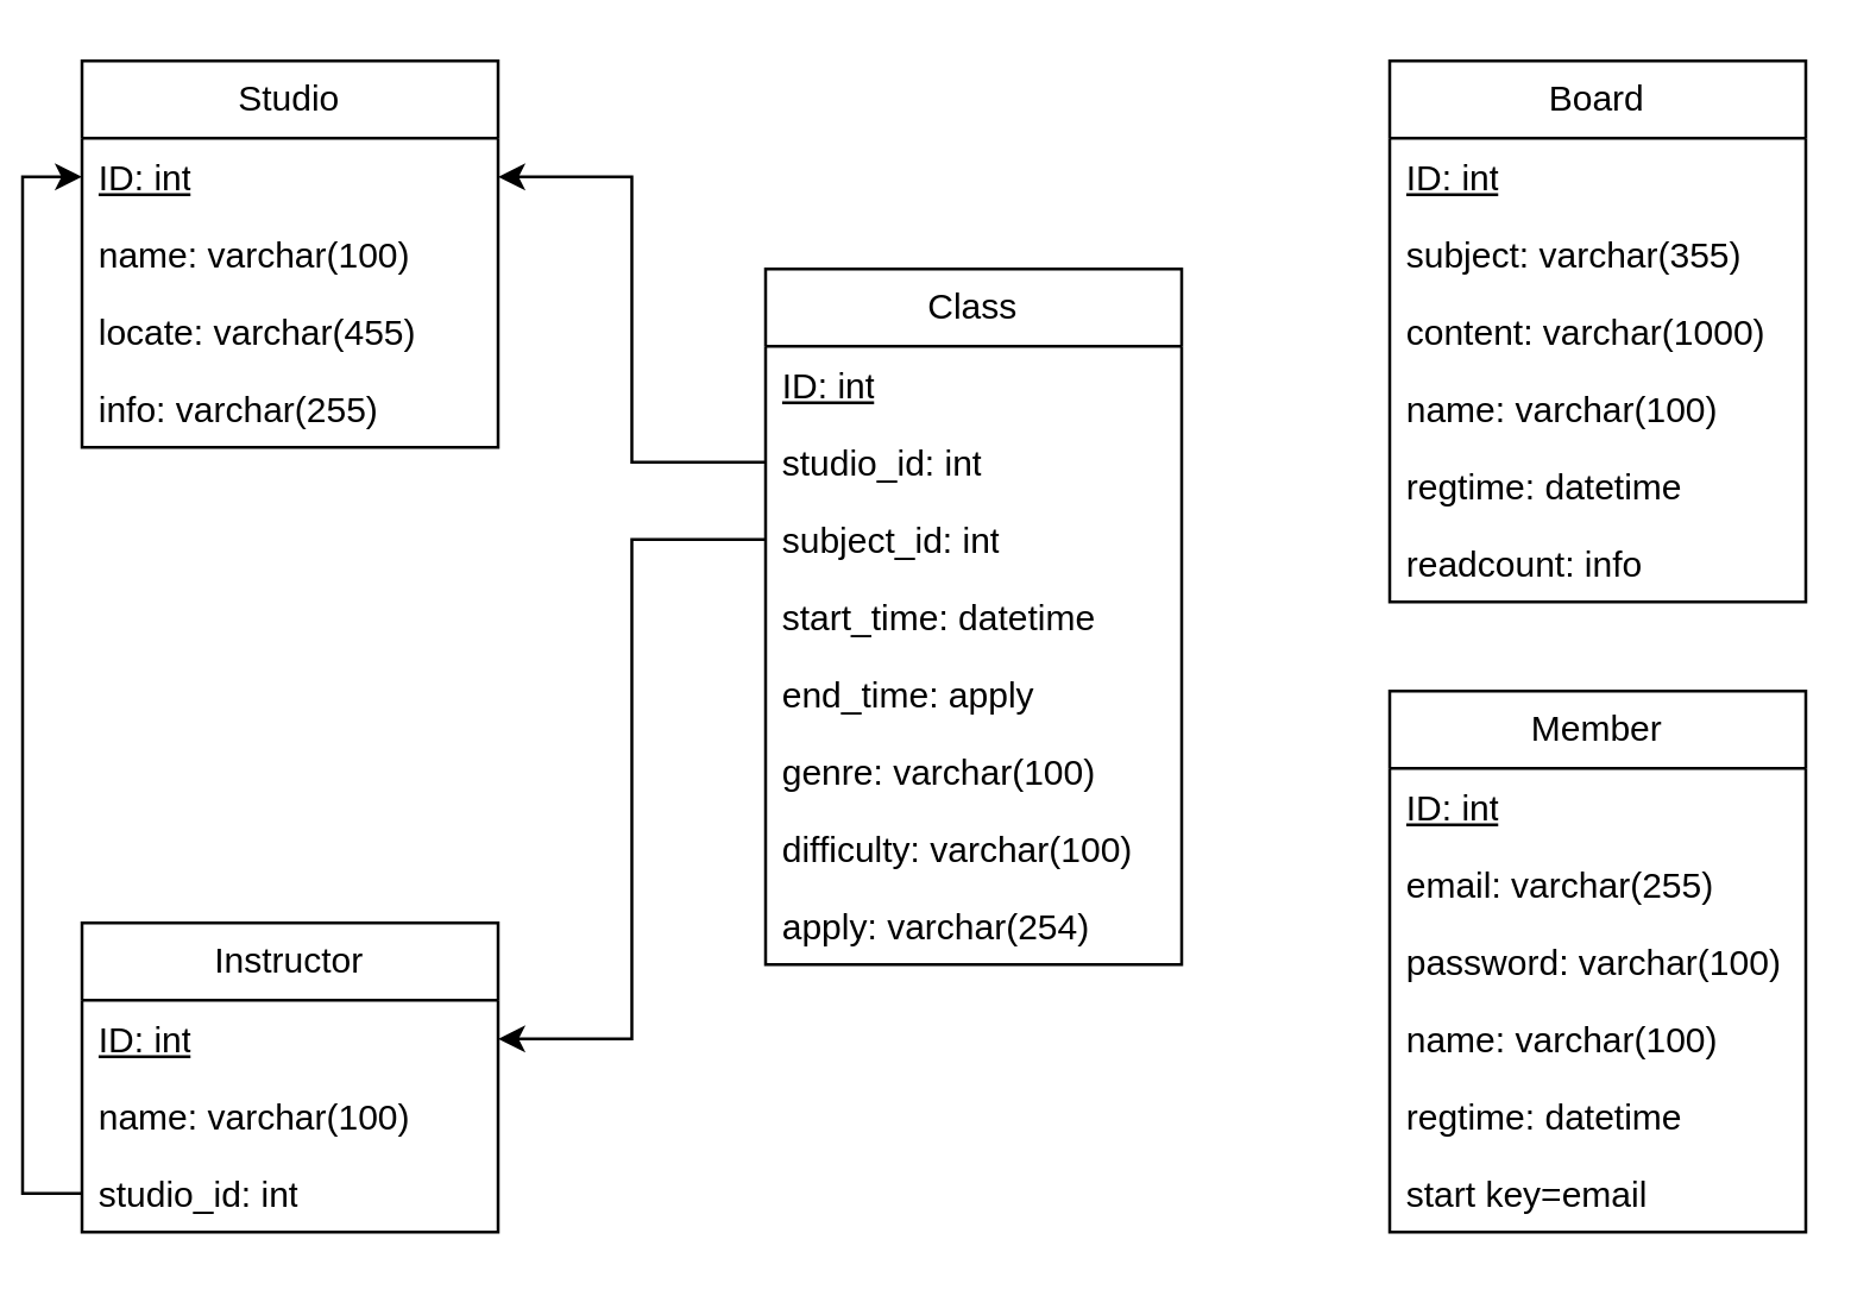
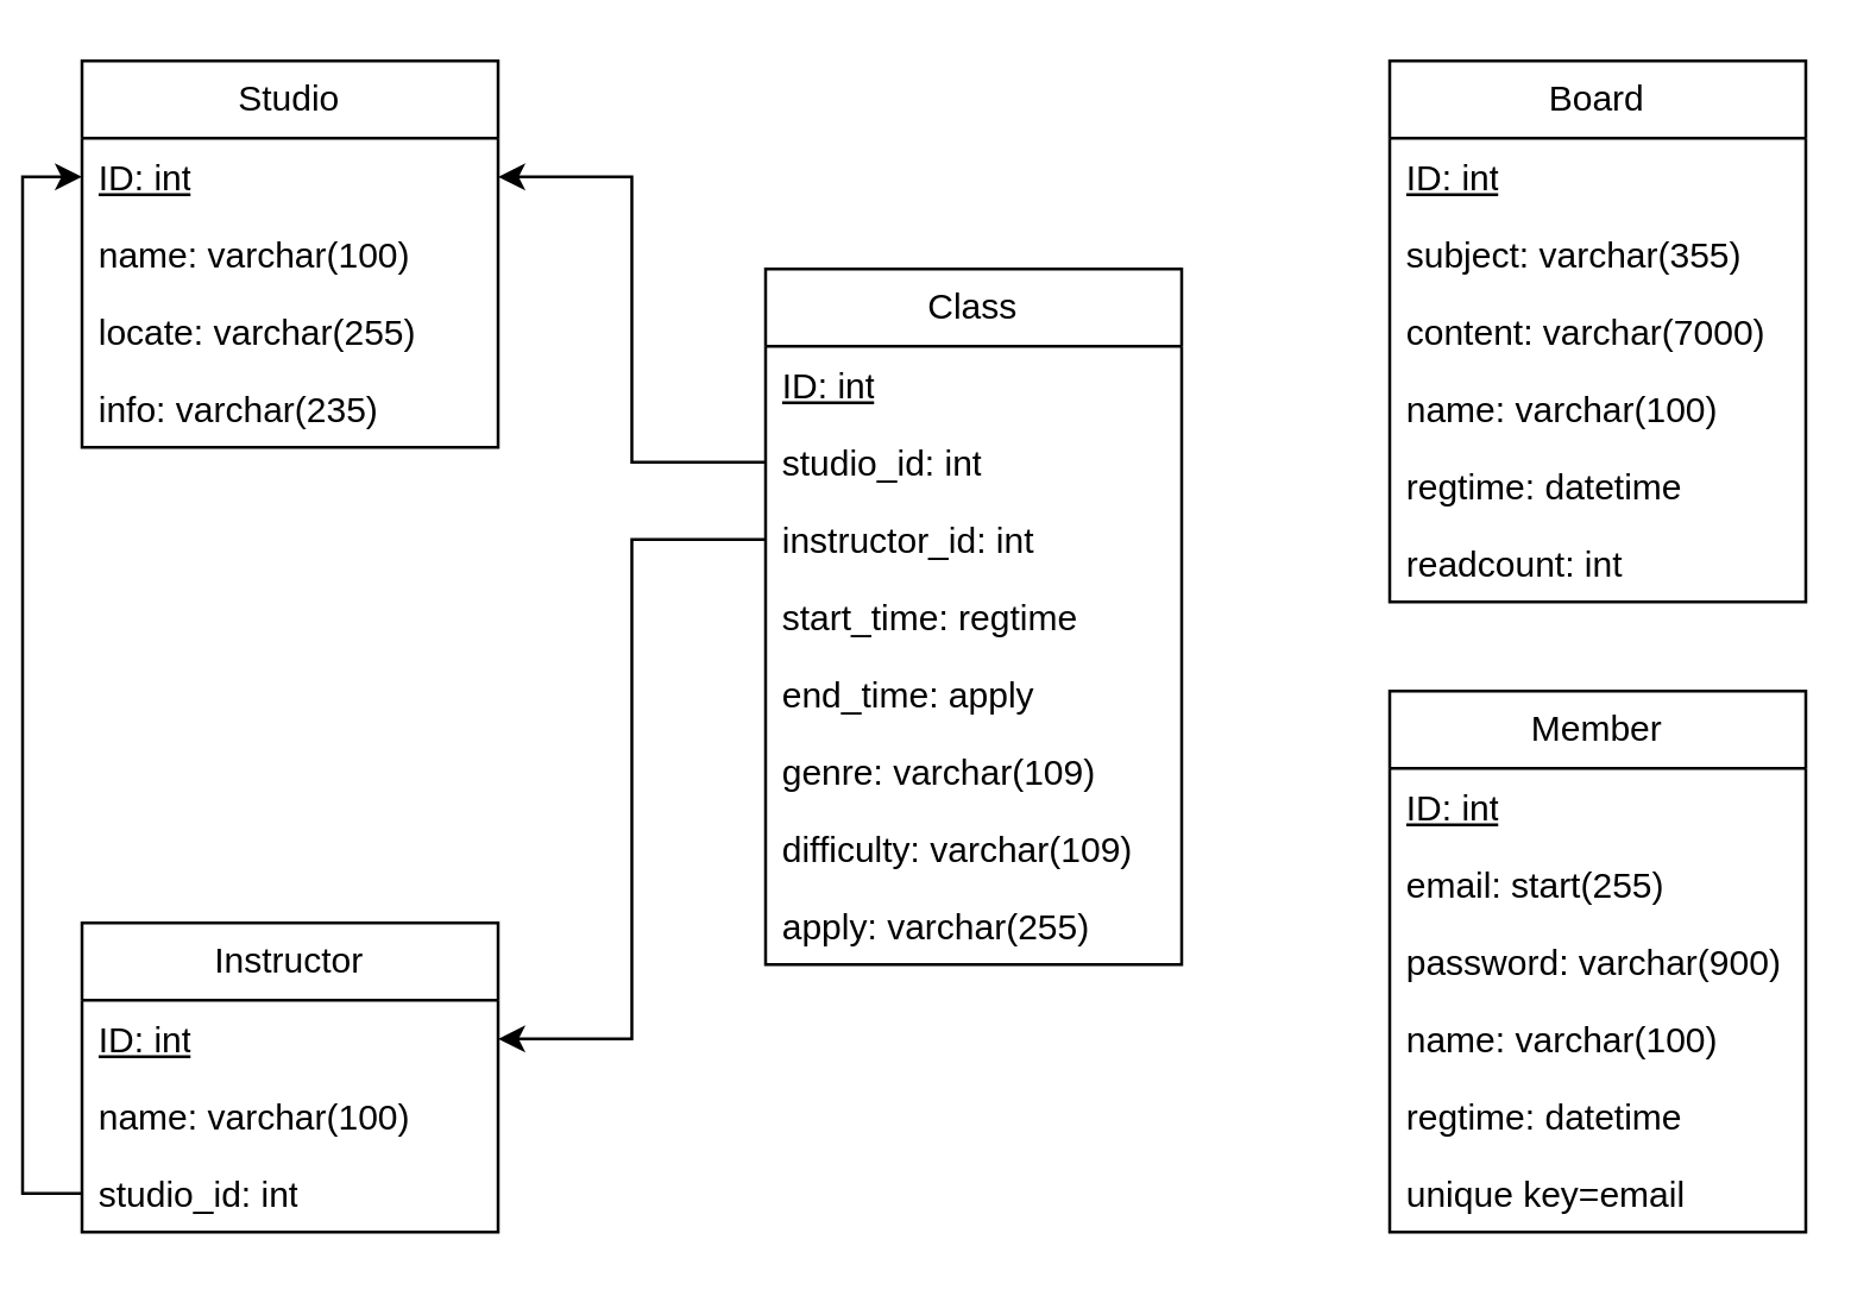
- <mxCell id="5" value="locate: varchar(455)" style="text;strokeColor=none;fillColor=none;align=left;verticalAlign=top;spacingLeft=4;spacingRight=4;overflow=hidden;rotatable=0;points=[[0,0.5],[1,0.5]];portConstraint=eastwest;whiteSpace=wrap;html=1;" parent="2" vertex="1"><mxGeometry y="78" width="140" height="26" as="geometry" /></mxCell>
+ <mxCell id="5" value="locate: varchar(255)" style="text;strokeColor=none;fillColor=none;align=left;verticalAlign=top;spacingLeft=4;spacingRight=4;overflow=hidden;rotatable=0;points=[[0,0.5],[1,0.5]];portConstraint=eastwest;whiteSpace=wrap;html=1;" parent="2" vertex="1"><mxGeometry y="78" width="140" height="26" as="geometry" /></mxCell>
- <mxCell id="33" value="content: varchar(1000)" style="text;strokeColor=none;fillColor=none;align=left;verticalAlign=top;spacingLeft=4;spacingRight=4;overflow=hidden;rotatable=0;points=[[0,0.5],[1,0.5]];portConstraint=eastwest;whiteSpace=wrap;html=1;" parent="30" vertex="1"><mxGeometry y="78" width="140" height="26" as="geometry" /></mxCell>
+ <mxCell id="33" value="content: varchar(7000)" style="text;strokeColor=none;fillColor=none;align=left;verticalAlign=top;spacingLeft=4;spacingRight=4;overflow=hidden;rotatable=0;points=[[0,0.5],[1,0.5]];portConstraint=eastwest;whiteSpace=wrap;html=1;" parent="30" vertex="1"><mxGeometry y="78" width="140" height="26" as="geometry" /></mxCell>
- <mxCell id="6" value="info: varchar(255)" style="text;strokeColor=none;fillColor=none;align=left;verticalAlign=top;spacingLeft=4;spacingRight=4;overflow=hidden;rotatable=0;points=[[0,0.5],[1,0.5]];portConstraint=eastwest;whiteSpace=wrap;html=1;" parent="2" vertex="1"><mxGeometry y="104" width="140" height="26" as="geometry" /></mxCell>
+ <mxCell id="6" value="info: varchar(235)" style="text;strokeColor=none;fillColor=none;align=left;verticalAlign=top;spacingLeft=4;spacingRight=4;overflow=hidden;rotatable=0;points=[[0,0.5],[1,0.5]];portConstraint=eastwest;whiteSpace=wrap;html=1;" parent="2" vertex="1"><mxGeometry y="104" width="140" height="26" as="geometry" /></mxCell>
- <mxCell id="14" value="subject_id: int" style="text;strokeColor=none;fillColor=none;align=left;verticalAlign=top;spacingLeft=4;spacingRight=4;overflow=hidden;rotatable=0;points=[[0,0.5],[1,0.5]];portConstraint=eastwest;whiteSpace=wrap;html=1;" parent="11" vertex="1"><mxGeometry y="78" width="140" height="26" as="geometry" /></mxCell>
+ <mxCell id="14" value="instructor_id: int" style="text;strokeColor=none;fillColor=none;align=left;verticalAlign=top;spacingLeft=4;spacingRight=4;overflow=hidden;rotatable=0;points=[[0,0.5],[1,0.5]];portConstraint=eastwest;whiteSpace=wrap;html=1;" parent="11" vertex="1"><mxGeometry y="78" width="140" height="26" as="geometry" /></mxCell>
- <mxCell id="36" value="readcount: info" style="text;strokeColor=none;fillColor=none;align=left;verticalAlign=top;spacingLeft=4;spacingRight=4;overflow=hidden;rotatable=0;points=[[0,0.5],[1,0.5]];portConstraint=eastwest;whiteSpace=wrap;html=1;" parent="30" vertex="1"><mxGeometry y="156" width="140" height="26" as="geometry" /></mxCell>
+ <mxCell id="36" value="readcount: int" style="text;strokeColor=none;fillColor=none;align=left;verticalAlign=top;spacingLeft=4;spacingRight=4;overflow=hidden;rotatable=0;points=[[0,0.5],[1,0.5]];portConstraint=eastwest;whiteSpace=wrap;html=1;" parent="30" vertex="1"><mxGeometry y="156" width="140" height="26" as="geometry" /></mxCell>
- <mxCell id="15" value="start_time: datetime" style="text;strokeColor=none;fillColor=none;align=left;verticalAlign=top;spacingLeft=4;spacingRight=4;overflow=hidden;rotatable=0;points=[[0,0.5],[1,0.5]];portConstraint=eastwest;whiteSpace=wrap;html=1;" parent="11" vertex="1"><mxGeometry y="104" width="140" height="26" as="geometry" /></mxCell>
+ <mxCell id="15" value="start_time: regtime" style="text;strokeColor=none;fillColor=none;align=left;verticalAlign=top;spacingLeft=4;spacingRight=4;overflow=hidden;rotatable=0;points=[[0,0.5],[1,0.5]];portConstraint=eastwest;whiteSpace=wrap;html=1;" parent="11" vertex="1"><mxGeometry y="104" width="140" height="26" as="geometry" /></mxCell>
- <mxCell id="17" value="genre: varchar(100)" style="text;strokeColor=none;fillColor=none;align=left;verticalAlign=top;spacingLeft=4;spacingRight=4;overflow=hidden;rotatable=0;points=[[0,0.5],[1,0.5]];portConstraint=eastwest;whiteSpace=wrap;html=1;" parent="11" vertex="1"><mxGeometry y="156" width="140" height="26" as="geometry" /></mxCell>
+ <mxCell id="17" value="genre: varchar(109)" style="text;strokeColor=none;fillColor=none;align=left;verticalAlign=top;spacingLeft=4;spacingRight=4;overflow=hidden;rotatable=0;points=[[0,0.5],[1,0.5]];portConstraint=eastwest;whiteSpace=wrap;html=1;" parent="11" vertex="1"><mxGeometry y="156" width="140" height="26" as="geometry" /></mxCell>
- <mxCell id="18" value="difficulty: varchar(100)" style="text;strokeColor=none;fillColor=none;align=left;verticalAlign=top;spacingLeft=4;spacingRight=4;overflow=hidden;rotatable=0;points=[[0,0.5],[1,0.5]];portConstraint=eastwest;whiteSpace=wrap;html=1;" parent="11" vertex="1"><mxGeometry y="182" width="140" height="26" as="geometry" /></mxCell>
+ <mxCell id="18" value="difficulty: varchar(109)" style="text;strokeColor=none;fillColor=none;align=left;verticalAlign=top;spacingLeft=4;spacingRight=4;overflow=hidden;rotatable=0;points=[[0,0.5],[1,0.5]];portConstraint=eastwest;whiteSpace=wrap;html=1;" parent="11" vertex="1"><mxGeometry y="182" width="140" height="26" as="geometry" /></mxCell>
- <mxCell id="25" value="email: varchar(255)" style="text;strokeColor=none;fillColor=none;align=left;verticalAlign=top;spacingLeft=4;spacingRight=4;overflow=hidden;rotatable=0;points=[[0,0.5],[1,0.5]];portConstraint=eastwest;whiteSpace=wrap;html=1;" parent="23" vertex="1"><mxGeometry y="52" width="140" height="26" as="geometry" /></mxCell>
+ <mxCell id="25" value="email: start(255)" style="text;strokeColor=none;fillColor=none;align=left;verticalAlign=top;spacingLeft=4;spacingRight=4;overflow=hidden;rotatable=0;points=[[0,0.5],[1,0.5]];portConstraint=eastwest;whiteSpace=wrap;html=1;" parent="23" vertex="1"><mxGeometry y="52" width="140" height="26" as="geometry" /></mxCell>
- <mxCell id="19" value="apply: varchar(254)" style="text;strokeColor=none;fillColor=none;align=left;verticalAlign=top;spacingLeft=4;spacingRight=4;overflow=hidden;rotatable=0;points=[[0,0.5],[1,0.5]];portConstraint=eastwest;whiteSpace=wrap;html=1;" parent="11" vertex="1"><mxGeometry y="208" width="140" height="26" as="geometry" /></mxCell>
+ <mxCell id="19" value="apply: varchar(255)" style="text;strokeColor=none;fillColor=none;align=left;verticalAlign=top;spacingLeft=4;spacingRight=4;overflow=hidden;rotatable=0;points=[[0,0.5],[1,0.5]];portConstraint=eastwest;whiteSpace=wrap;html=1;" parent="11" vertex="1"><mxGeometry y="208" width="140" height="26" as="geometry" /></mxCell>
- <mxCell id="26" value="password: varchar(100)" style="text;strokeColor=none;fillColor=none;align=left;verticalAlign=top;spacingLeft=4;spacingRight=4;overflow=hidden;rotatable=0;points=[[0,0.5],[1,0.5]];portConstraint=eastwest;whiteSpace=wrap;html=1;" parent="23" vertex="1"><mxGeometry y="78" width="140" height="26" as="geometry" /></mxCell>
+ <mxCell id="26" value="password: varchar(900)" style="text;strokeColor=none;fillColor=none;align=left;verticalAlign=top;spacingLeft=4;spacingRight=4;overflow=hidden;rotatable=0;points=[[0,0.5],[1,0.5]];portConstraint=eastwest;whiteSpace=wrap;html=1;" parent="23" vertex="1"><mxGeometry y="78" width="140" height="26" as="geometry" /></mxCell>
- <mxCell id="29" value="start key=email" style="text;strokeColor=none;fillColor=none;align=left;verticalAlign=top;spacingLeft=4;spacingRight=4;overflow=hidden;rotatable=0;points=[[0,0.5],[1,0.5]];portConstraint=eastwest;whiteSpace=wrap;html=1;" parent="23" vertex="1"><mxGeometry y="156" width="140" height="26" as="geometry" /></mxCell>
+ <mxCell id="29" value="unique key=email" style="text;strokeColor=none;fillColor=none;align=left;verticalAlign=top;spacingLeft=4;spacingRight=4;overflow=hidden;rotatable=0;points=[[0,0.5],[1,0.5]];portConstraint=eastwest;whiteSpace=wrap;html=1;" parent="23" vertex="1"><mxGeometry y="156" width="140" height="26" as="geometry" /></mxCell>
